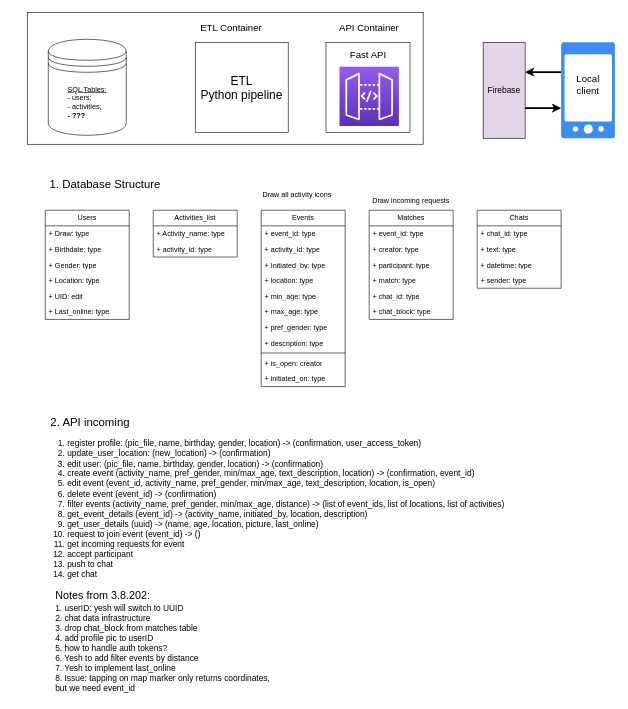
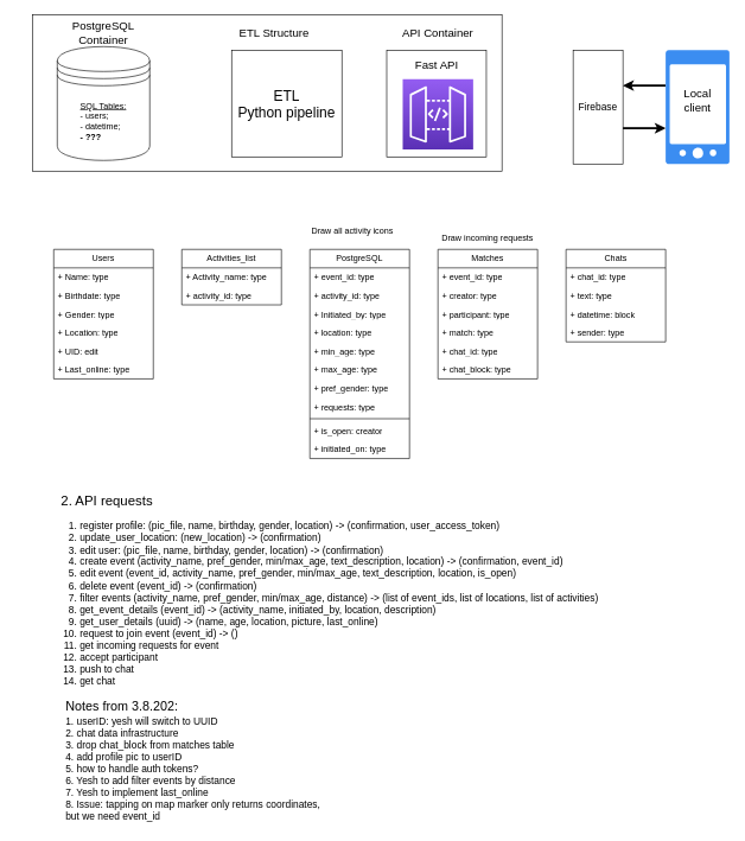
+ <mxCell id="53" value="PostgreSQL Container" style="text;html=1;strokeColor=none;fillColor=none;align=center;verticalAlign=middle;whiteSpace=wrap;rounded=0;fontSize=16;" parent="1" vertex="1"><mxGeometry x="85" y="30" width="120" height="30" as="geometry" /></mxCell>
- <mxCell id="54" value="ETL Container" style="text;html=1;strokeColor=none;fillColor=none;align=center;verticalAlign=middle;whiteSpace=wrap;rounded=0;fontSize=16;" parent="1" vertex="1"><mxGeometry x="325" y="30" width="120" height="30" as="geometry" /></mxCell>
+ <mxCell id="54" value="ETL Structure" style="text;html=1;strokeColor=none;fillColor=none;align=center;verticalAlign=middle;whiteSpace=wrap;rounded=0;fontSize=16;" parent="1" vertex="1"><mxGeometry x="325" y="30" width="120" height="30" as="geometry" /></mxCell>
- <mxCell id="7" value="&lt;font style=&quot;font-size: 14px;&quot;&gt;Firebase&lt;/font&gt;" style="html=1;dashed=0;whiteSpace=wrap;fillColor=#e1d5e7;" parent="1" vertex="1"><mxGeometry x="805" y="70" width="70" height="160" as="geometry" /></mxCell>
+ <mxCell id="7" value="&lt;font style=&quot;font-size: 14px;&quot;&gt;Firebase&lt;/font&gt;" style="html=1;dashed=0;whiteSpace=wrap;" parent="1" vertex="1"><mxGeometry x="805" y="70" width="70" height="160" as="geometry" /></mxCell>
- <mxCell id="5" value="&lt;div style=&quot;text-align: justify;&quot;&gt;&lt;span style=&quot;background-color: initial;&quot;&gt;&lt;u&gt;SQL Tables:&lt;/u&gt;&lt;/span&gt;&lt;/div&gt;&lt;div style=&quot;text-align: justify;&quot;&gt;- users;&lt;/div&gt;&lt;div style=&quot;text-align: justify;&quot;&gt;- activities;&lt;/div&gt;&lt;div style=&quot;text-align: justify;&quot;&gt;&lt;b&gt;- ???&lt;/b&gt;&lt;/div&gt;" style="text;html=1;strokeColor=none;fillColor=none;align=center;verticalAlign=middle;whiteSpace=wrap;rounded=0;" parent="1" vertex="1"><mxGeometry x="90" y="129.75" width="110" height="80" as="geometry" /></mxCell>
+ <mxCell id="5" value="&lt;div style=&quot;text-align: justify;&quot;&gt;&lt;span style=&quot;background-color: initial;&quot;&gt;&lt;u&gt;SQL Tables:&lt;/u&gt;&lt;/span&gt;&lt;/div&gt;&lt;div style=&quot;text-align: justify;&quot;&gt;- users;&lt;/div&gt;&lt;div style=&quot;text-align: justify;&quot;&gt;- datetime;&lt;/div&gt;&lt;div style=&quot;text-align: justify;&quot;&gt;&lt;b&gt;- ???&lt;/b&gt;&lt;/div&gt;" style="text;html=1;strokeColor=none;fillColor=none;align=center;verticalAlign=middle;whiteSpace=wrap;rounded=0;" parent="1" vertex="1"><mxGeometry x="90" y="129.75" width="110" height="80" as="geometry" /></mxCell>
- <mxCell id="14" value="1. Database Structure" style="text;html=1;strokeColor=none;fillColor=none;align=center;verticalAlign=middle;whiteSpace=wrap;rounded=0;fontSize=19;" parent="1" vertex="1"><mxGeometry x="45" y="293" width="260" height="30" as="geometry" /></mxCell>
- <mxCell id="25" value="Events" style="swimlane;fontStyle=0;childLayout=stackLayout;horizontal=1;startSize=26;fillColor=none;horizontalStack=0;resizeParent=1;resizeParentMax=0;resizeLast=0;collapsible=1;marginBottom=0;whiteSpace=wrap;html=1;" parent="1" vertex="1"><mxGeometry x="435" y="350" width="140" height="294" as="geometry" /></mxCell>
+ <mxCell id="25" value="PostgreSQL" style="swimlane;fontStyle=0;childLayout=stackLayout;horizontal=1;startSize=26;fillColor=none;horizontalStack=0;resizeParent=1;resizeParentMax=0;resizeLast=0;collapsible=1;marginBottom=0;whiteSpace=wrap;html=1;" parent="1" vertex="1"><mxGeometry x="435" y="350" width="140" height="294" as="geometry" /></mxCell>
- <mxCell id="16" value="+ Draw: type" style="text;strokeColor=none;fillColor=none;align=left;verticalAlign=top;spacingLeft=4;spacingRight=4;overflow=hidden;rotatable=0;points=[[0,0.5],[1,0.5]];portConstraint=eastwest;whiteSpace=wrap;html=1;" parent="15" vertex="1"><mxGeometry y="26" width="140" height="26" as="geometry" /></mxCell>
+ <mxCell id="16" value="+ Name: type" style="text;strokeColor=none;fillColor=none;align=left;verticalAlign=top;spacingLeft=4;spacingRight=4;overflow=hidden;rotatable=0;points=[[0,0.5],[1,0.5]];portConstraint=eastwest;whiteSpace=wrap;html=1;" parent="15" vertex="1"><mxGeometry y="26" width="140" height="26" as="geometry" /></mxCell>
- <mxCell id="49" value="+ datetime: type" style="text;strokeColor=none;fillColor=none;align=left;verticalAlign=top;spacingLeft=4;spacingRight=4;overflow=hidden;rotatable=0;points=[[0,0.5],[1,0.5]];portConstraint=eastwest;whiteSpace=wrap;html=1;" parent="46" vertex="1"><mxGeometry y="78" width="140" height="26" as="geometry" /></mxCell>
+ <mxCell id="49" value="+ datetime: block" style="text;strokeColor=none;fillColor=none;align=left;verticalAlign=top;spacingLeft=4;spacingRight=4;overflow=hidden;rotatable=0;points=[[0,0.5],[1,0.5]];portConstraint=eastwest;whiteSpace=wrap;html=1;" parent="46" vertex="1"><mxGeometry y="78" width="140" height="26" as="geometry" /></mxCell>
- <mxCell id="33" value="+ description: type" style="text;strokeColor=none;fillColor=none;align=left;verticalAlign=top;spacingLeft=4;spacingRight=4;overflow=hidden;rotatable=0;points=[[0,0.5],[1,0.5]];portConstraint=eastwest;whiteSpace=wrap;html=1;" parent="25" vertex="1"><mxGeometry y="208" width="140" height="26" as="geometry" /></mxCell>
+ <mxCell id="33" value="+ requests: type" style="text;strokeColor=none;fillColor=none;align=left;verticalAlign=top;spacingLeft=4;spacingRight=4;overflow=hidden;rotatable=0;points=[[0,0.5],[1,0.5]];portConstraint=eastwest;whiteSpace=wrap;html=1;" parent="25" vertex="1"><mxGeometry y="208" width="140" height="26" as="geometry" /></mxCell>
- <mxCell id="51" value="2. API incoming" style="text;html=1;strokeColor=none;fillColor=none;align=center;verticalAlign=middle;whiteSpace=wrap;rounded=0;fontSize=19;" parent="1" vertex="1"><mxGeometry x="20" y="690" width="260" height="30" as="geometry" /></mxCell>
+ <mxCell id="51" value="2. API requests" style="text;html=1;strokeColor=none;fillColor=none;align=center;verticalAlign=middle;whiteSpace=wrap;rounded=0;fontSize=19;" parent="1" vertex="1"><mxGeometry x="20" y="690" width="260" height="30" as="geometry" /></mxCell>
